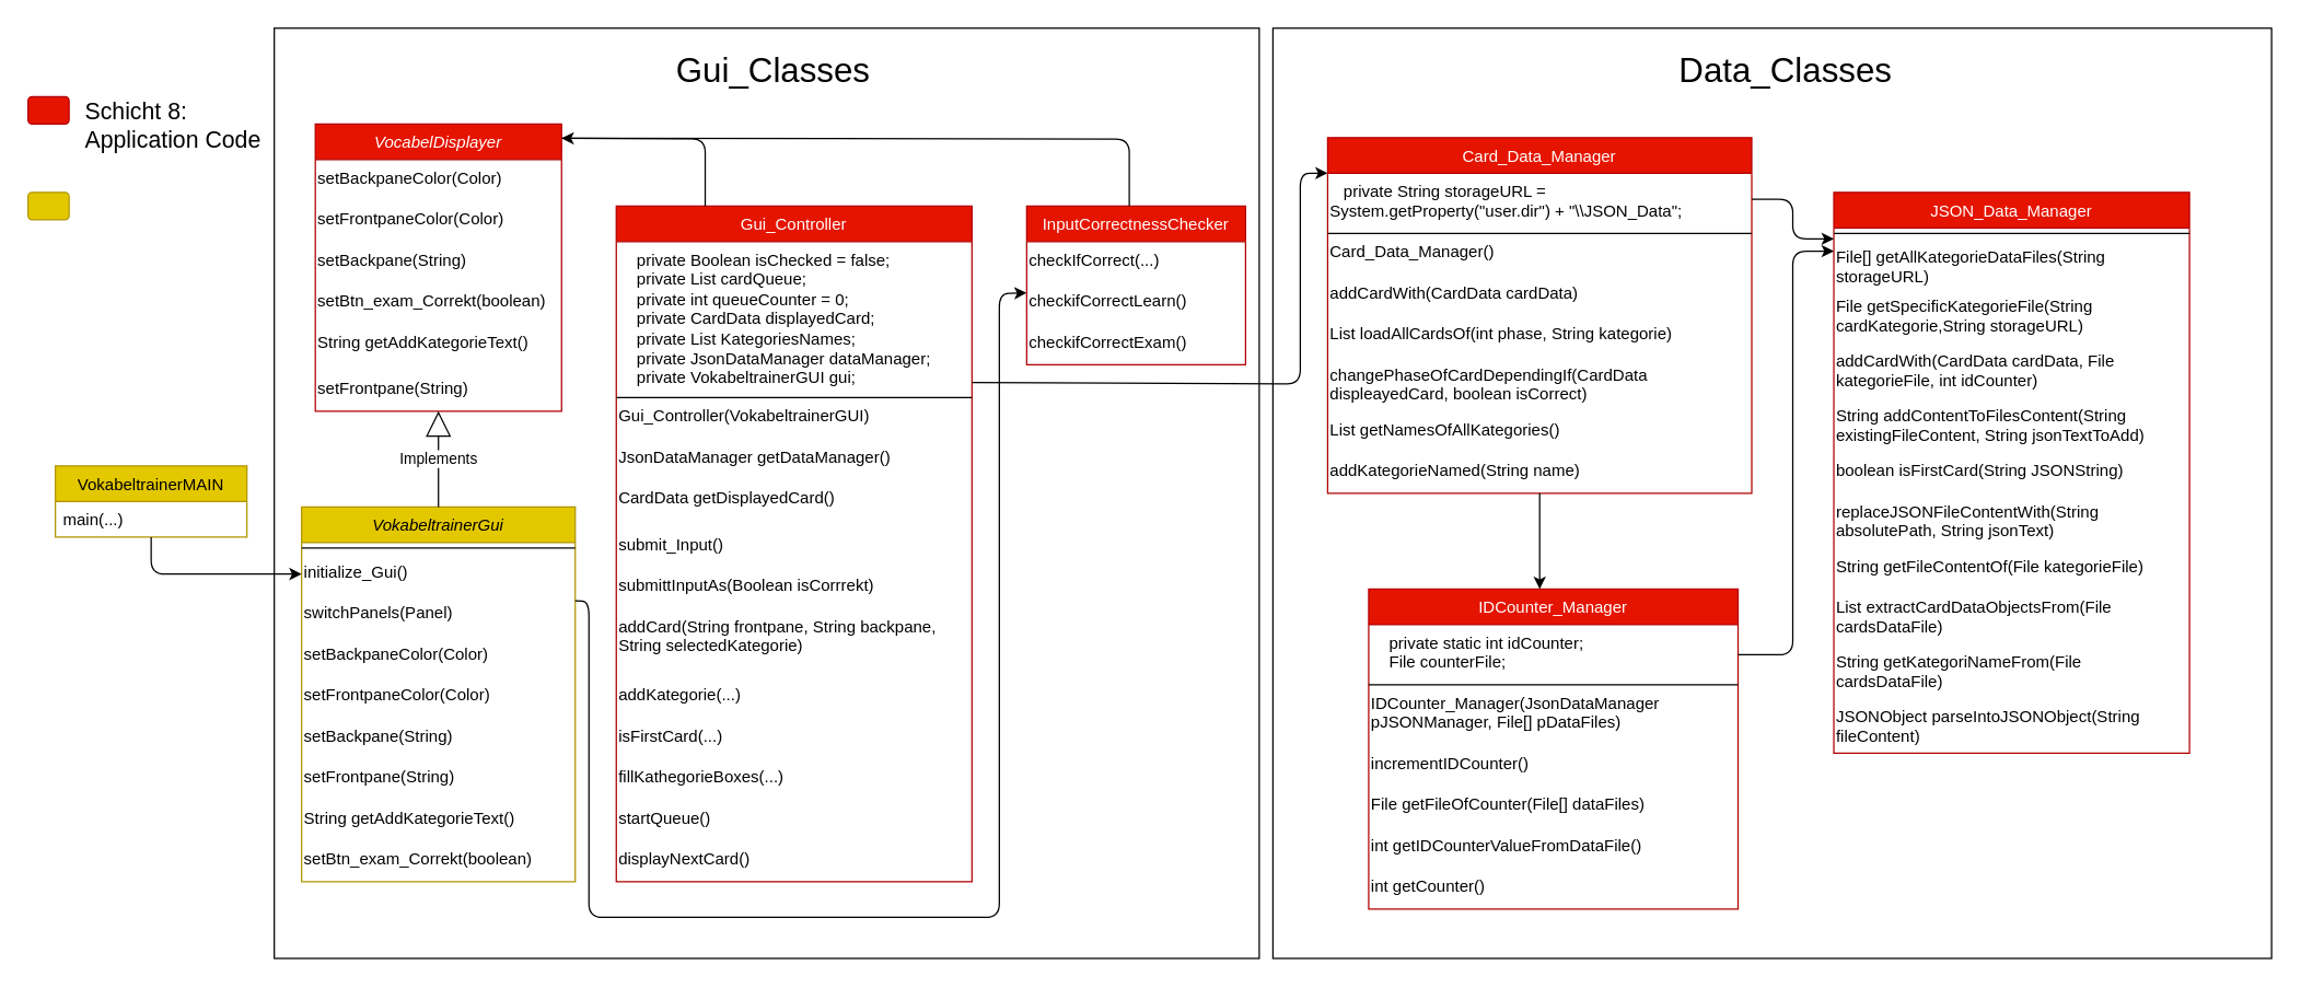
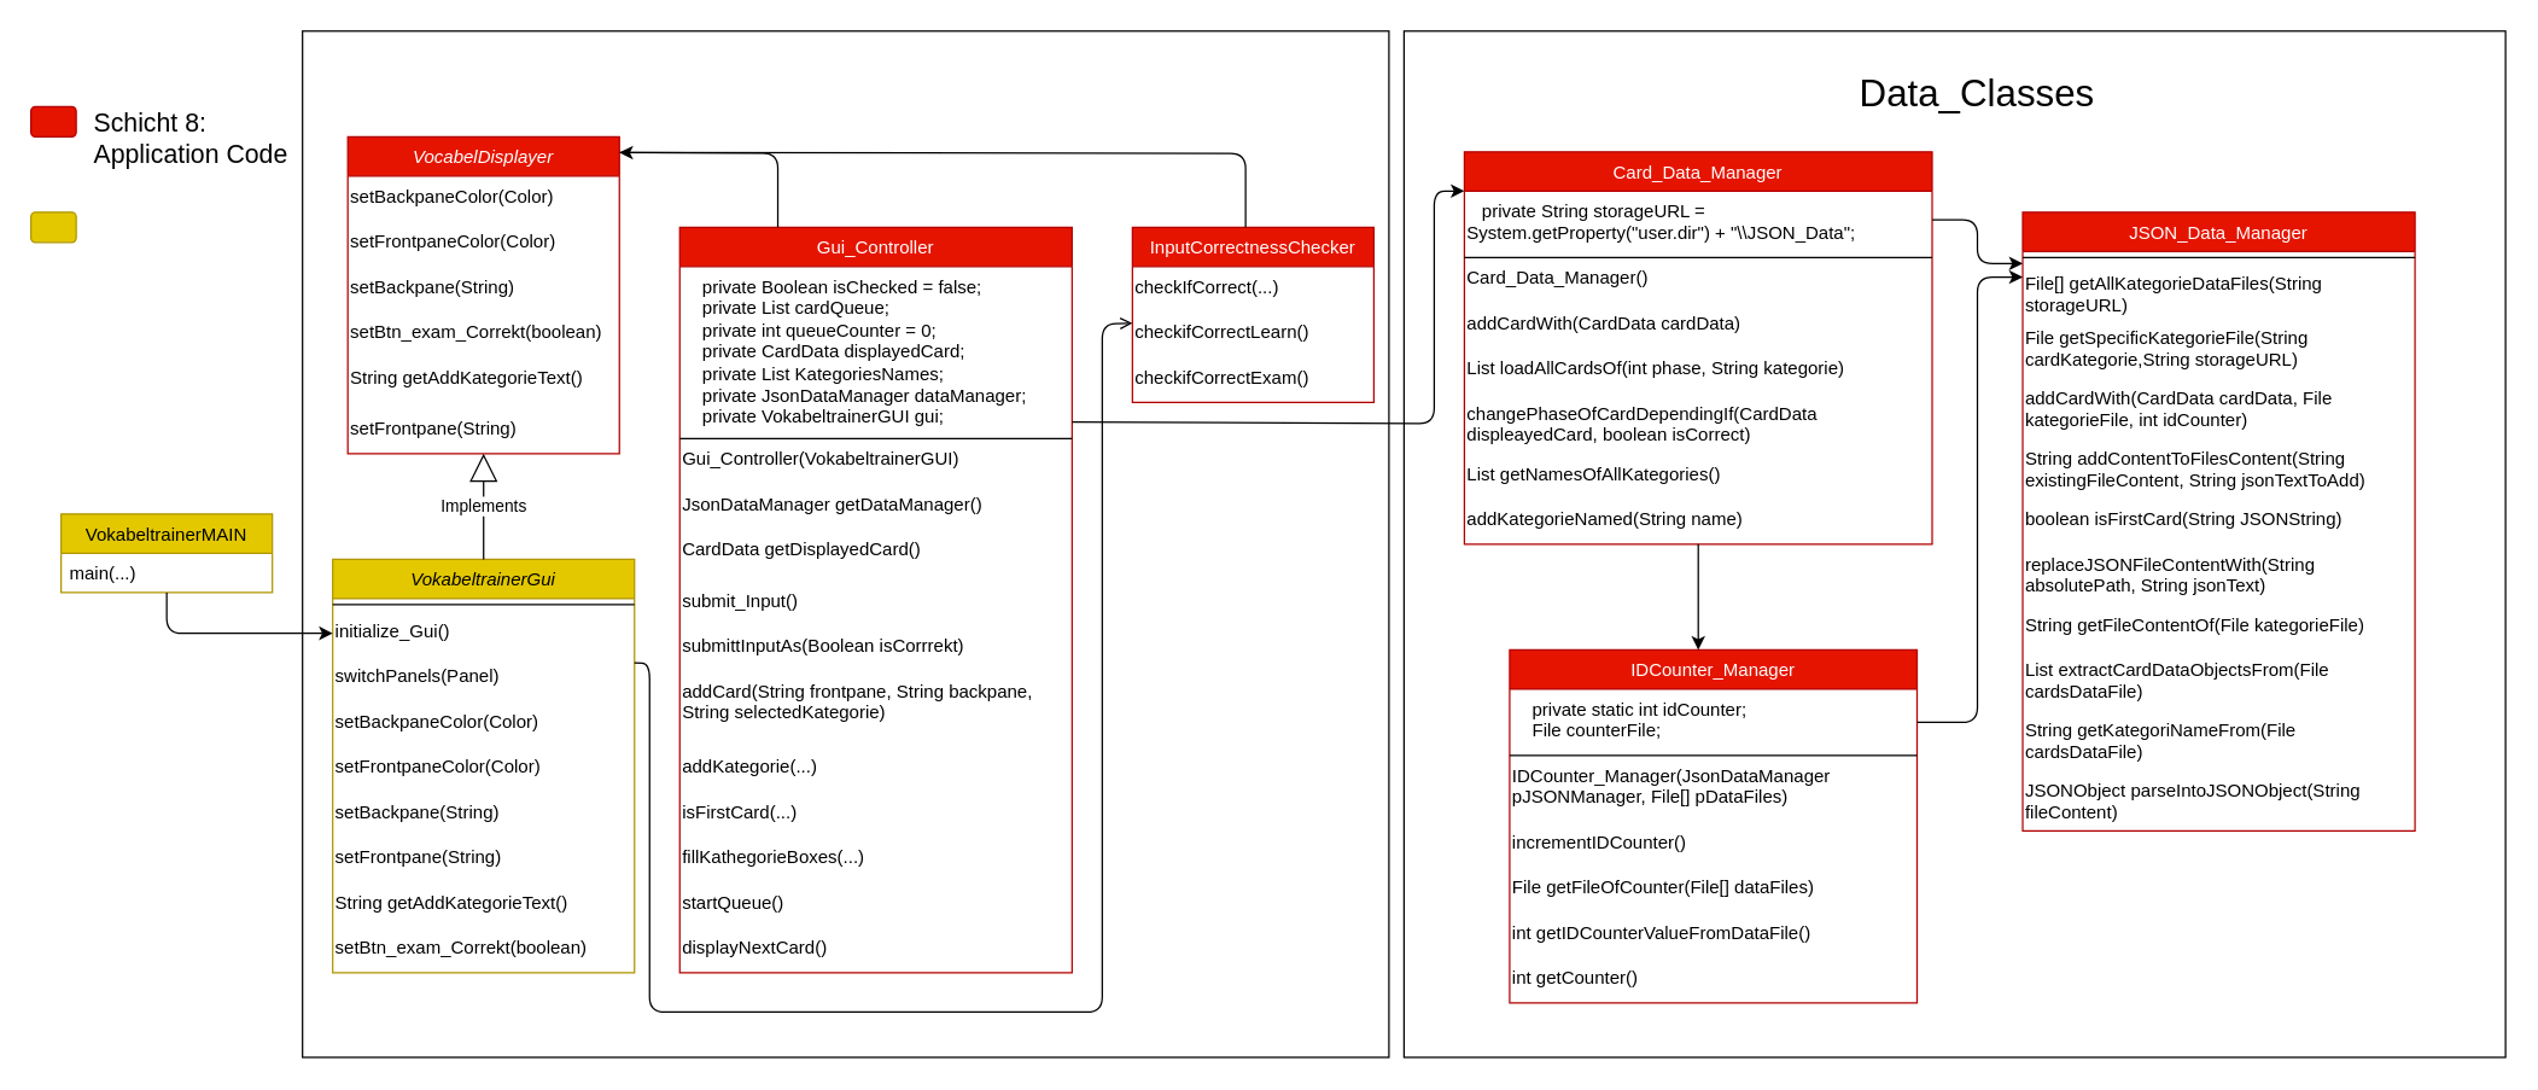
- <mxCell id="63" value="Gui_Classes" style="text;html=1;strokeColor=none;fillColor=none;align=center;verticalAlign=middle;whiteSpace=wrap;rounded=0;fontSize=25;" vertex="1" parent="1"><mxGeometry x="470" y="40" width="190" height="20" as="geometry" /></mxCell>
- <mxCell id="3" value="Data_Classes" style="text;html=1;strokeColor=none;fillColor=none;align=center;verticalAlign=middle;whiteSpace=wrap;rounded=0;fontSize=25;" vertex="1" parent="1"><mxGeometry x="1210" y="40" width="190" height="20" as="geometry" /></mxCell>
+ <mxCell id="3" value="Data_Classes" style="text;html=1;strokeColor=none;fillColor=none;align=center;verticalAlign=middle;whiteSpace=wrap;rounded=0;fontSize=25;" vertex="1" parent="1"><mxGeometry x="1215" y="50" width="190" height="20" as="geometry" /></mxCell>
- <mxCell id="45" value="" style="endArrow=classic;html=1;entryX=0;entryY=0.25;entryDx=0;entryDy=0;exitX=1;exitY=0.25;exitDx=0;exitDy=0;" parent="1" source="5" target="43" edge="1"><mxGeometry width="50" height="50" relative="1" as="geometry"><mxPoint x="460" y="430" as="sourcePoint" /><mxPoint x="848.96" y="290.46" as="targetPoint" /><Array as="points"><mxPoint x="430" y="439" /><mxPoint x="430" y="670" /><mxPoint x="730" y="670" /><mxPoint x="730" y="214" /></Array></mxGeometry></mxCell>
+ <mxCell id="45" value="" style="endArrow=open;html=1;entryX=0;entryY=0.25;entryDx=0;entryDy=0;exitX=1;exitY=0.25;exitDx=0;exitDy=0;" parent="1" source="5" target="43" edge="1"><mxGeometry width="50" height="50" relative="1" as="geometry"><mxPoint x="460" y="430" as="sourcePoint" /><mxPoint x="848.96" y="290.46" as="targetPoint" /><Array as="points"><mxPoint x="430" y="439" /><mxPoint x="430" y="670" /><mxPoint x="730" y="670" /><mxPoint x="730" y="214" /></Array></mxGeometry></mxCell>
